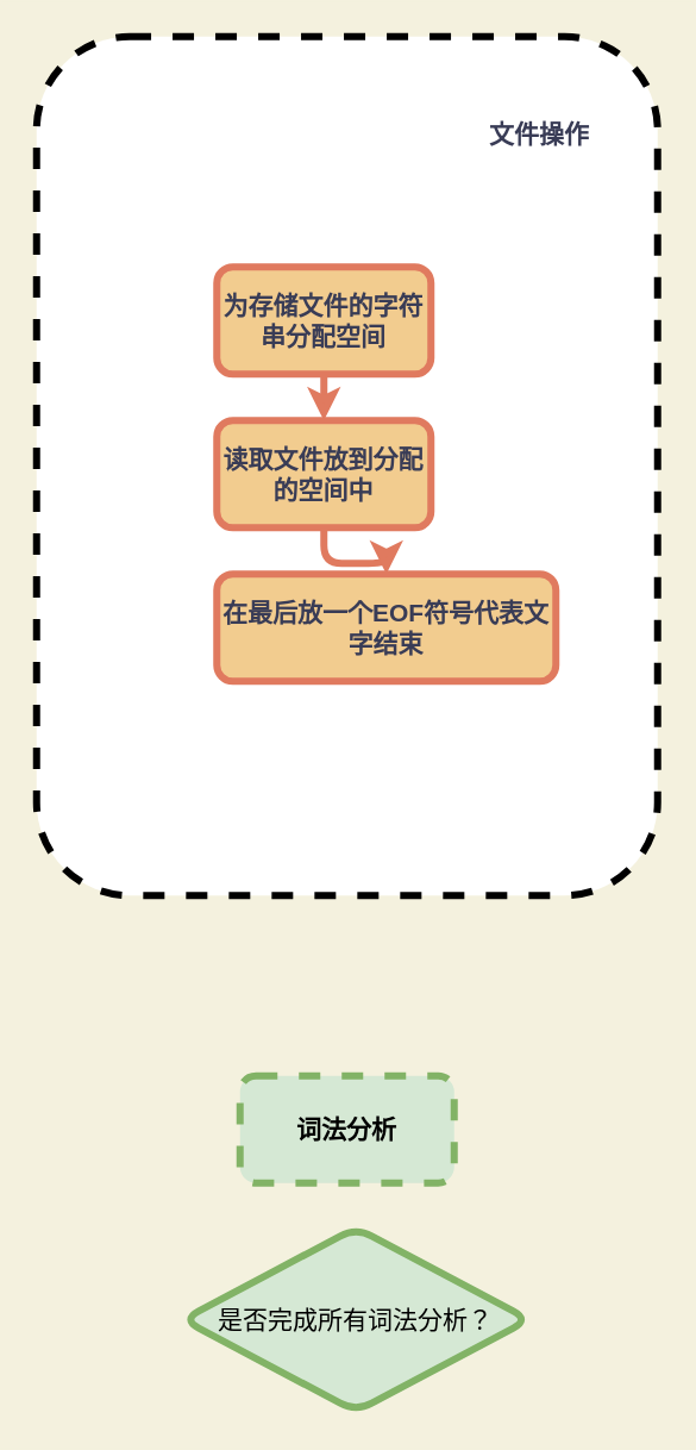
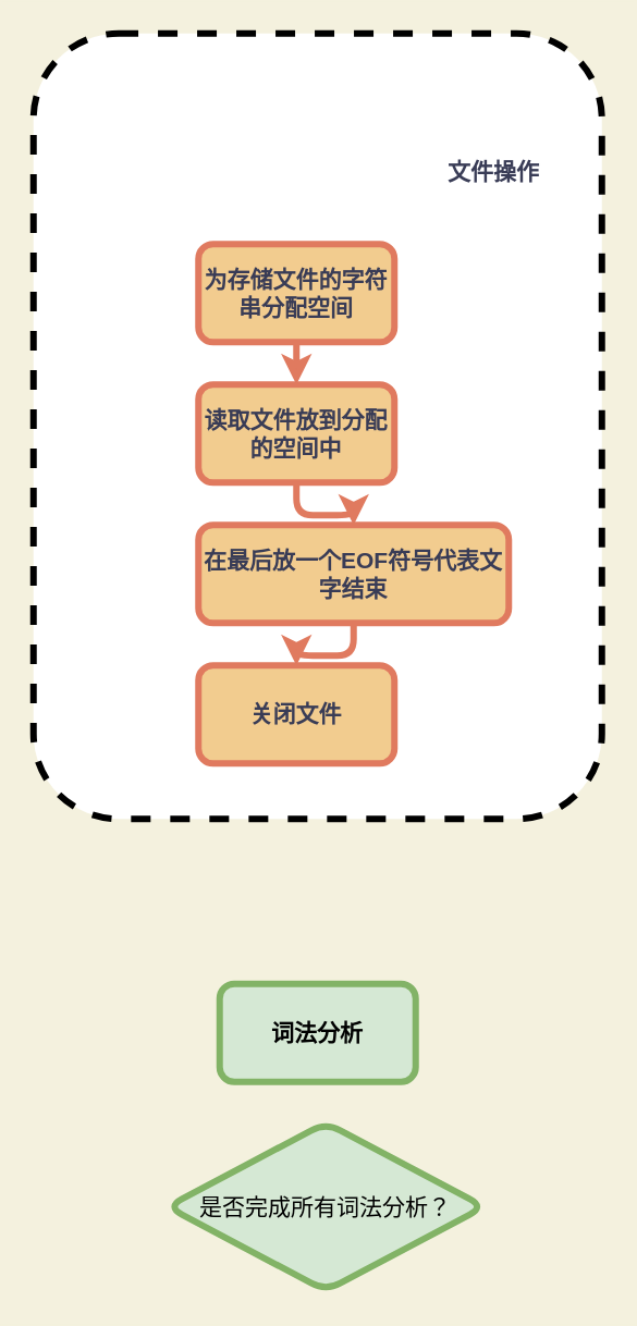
- <mxCell id="9" value="文件操作" style="text;html=1;strokeColor=none;fillColor=none;align=center;verticalAlign=middle;whiteSpace=wrap;dashed=1;fontColor=#393C56;rounded=1;strokeWidth=4;fontSize=14;fontStyle=1" vertex="1" parent="1"><mxGeometry x="272" y="60" width="60" height="30" as="geometry" /></mxCell>
+ <mxCell id="9" value="文件操作" style="text;html=1;strokeColor=none;fillColor=none;align=center;verticalAlign=middle;whiteSpace=wrap;dashed=1;fontColor=#393C56;rounded=1;strokeWidth=4;fontSize=14;fontStyle=1" vertex="1" parent="1"><mxGeometry x="272" y="90" width="60" height="30" as="geometry" /></mxCell>
+ <mxCell id="7" style="edgeStyle=orthogonalEdgeStyle;orthogonalLoop=1;jettySize=auto;html=1;exitX=0.5;exitY=1;exitDx=0;exitDy=0;entryX=0.5;entryY=0;entryDx=0;entryDy=0;fontColor=#393C56;strokeColor=#E07A5F;fillColor=#F2CC8F;strokeWidth=4;fontSize=14;fontStyle=1" edge="1" parent="1" source="8" target="10"><mxGeometry relative="1" as="geometry" /></mxCell>
+ <mxCell id="10" value="关闭文件" style="whiteSpace=wrap;html=1;fontColor=#393C56;strokeColor=#E07A5F;fillColor=#F2CC8F;rounded=1;strokeWidth=4;fontSize=14;fontStyle=1" vertex="1" parent="1"><mxGeometry x="121" y="407" width="120" height="60" as="geometry" /></mxCell>
- <mxCell id="11" value="词法分析" style="rounded=1;whiteSpace=wrap;html=1;strokeColor=#82b366;strokeWidth=4;fillColor=#d5e8d4;fontSize=14;fontStyle=1;dashed=1;" vertex="1" parent="1"><mxGeometry x="134" y="602" width="120" height="60" as="geometry" /></mxCell>
+ <mxCell id="11" value="词法分析" style="rounded=1;whiteSpace=wrap;html=1;strokeColor=#82b366;strokeWidth=4;fillColor=#d5e8d4;fontSize=14;fontStyle=1" vertex="1" parent="1"><mxGeometry x="134" y="602" width="120" height="60" as="geometry" /></mxCell>
